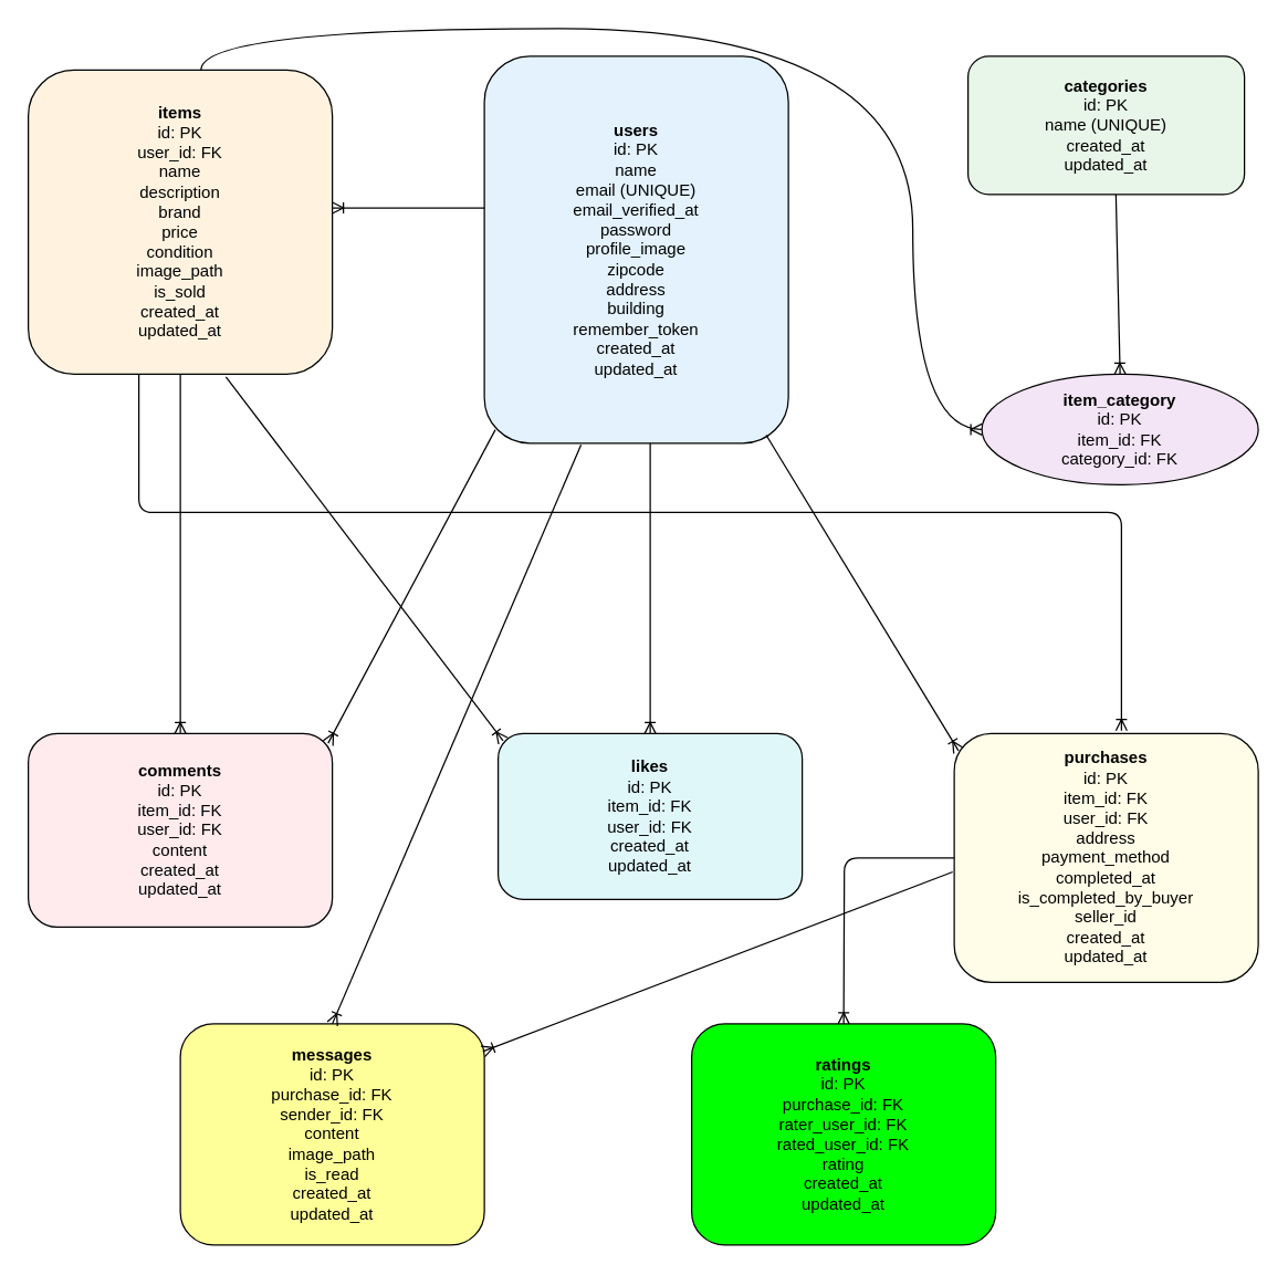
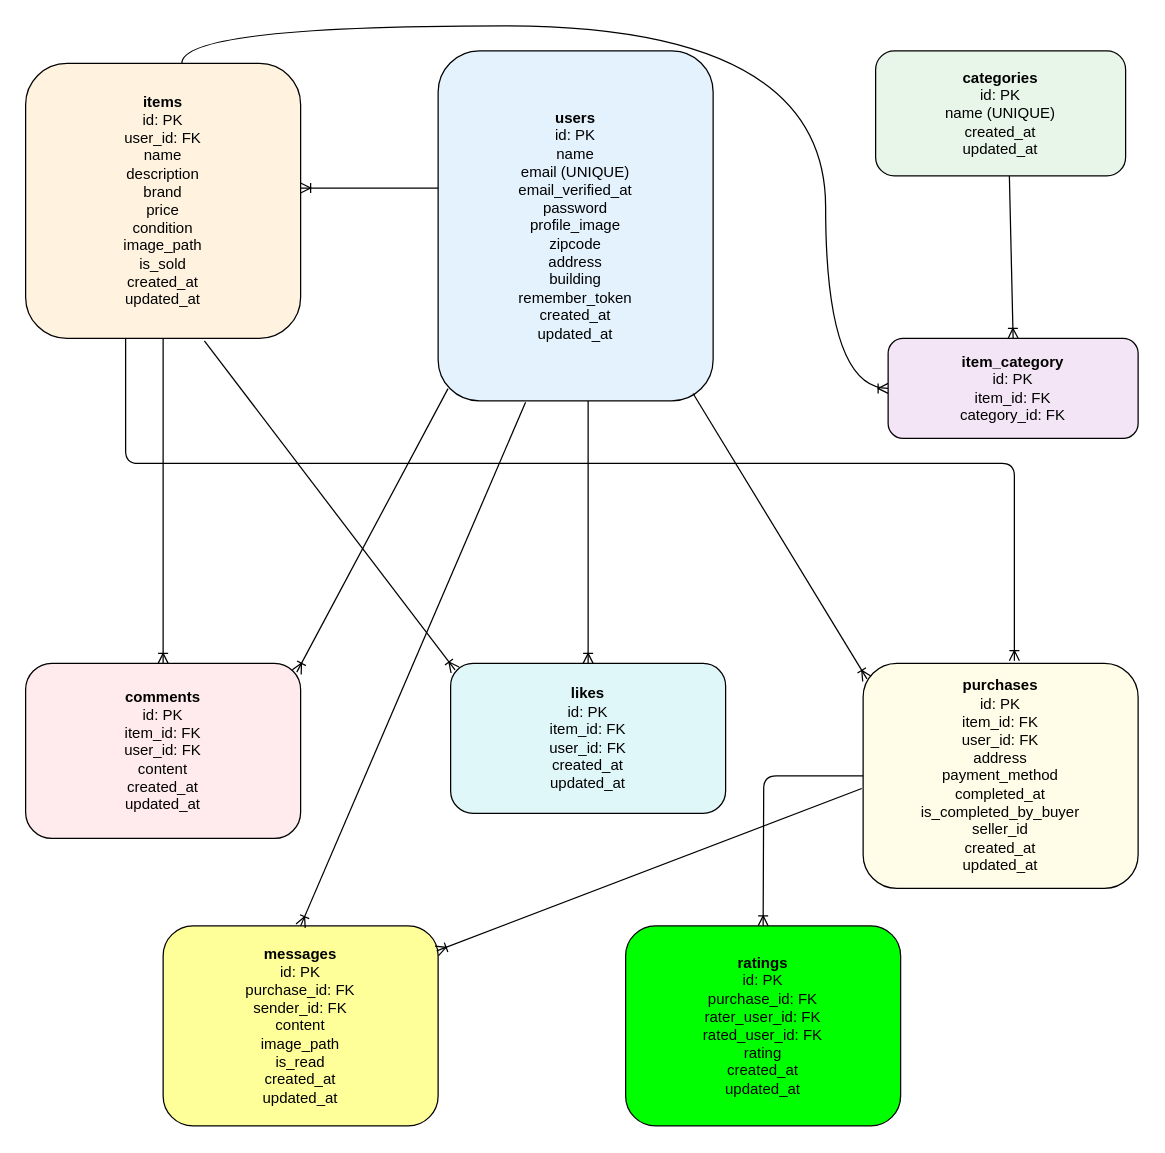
- <mxCell id="5" value="&lt;b&gt;item_category&lt;/b&gt;&lt;br&gt;id: PK&lt;br&gt;item_id: FK&lt;br&gt;category_id: FK" style="ellipse;whiteSpace=wrap;html=1;fillColor=#F3E5F5;" parent="1" vertex="1"><mxGeometry x="710" y="270" width="200" height="80" as="geometry" /></mxCell>
+ <mxCell id="5" value="&lt;b&gt;item_category&lt;/b&gt;&lt;br&gt;id: PK&lt;br&gt;item_id: FK&lt;br&gt;category_id: FK" style="rounded=1;whiteSpace=wrap;html=1;fillColor=#F3E5F5;" parent="1" vertex="1"><mxGeometry x="710" y="270" width="200" height="80" as="geometry" /></mxCell>
